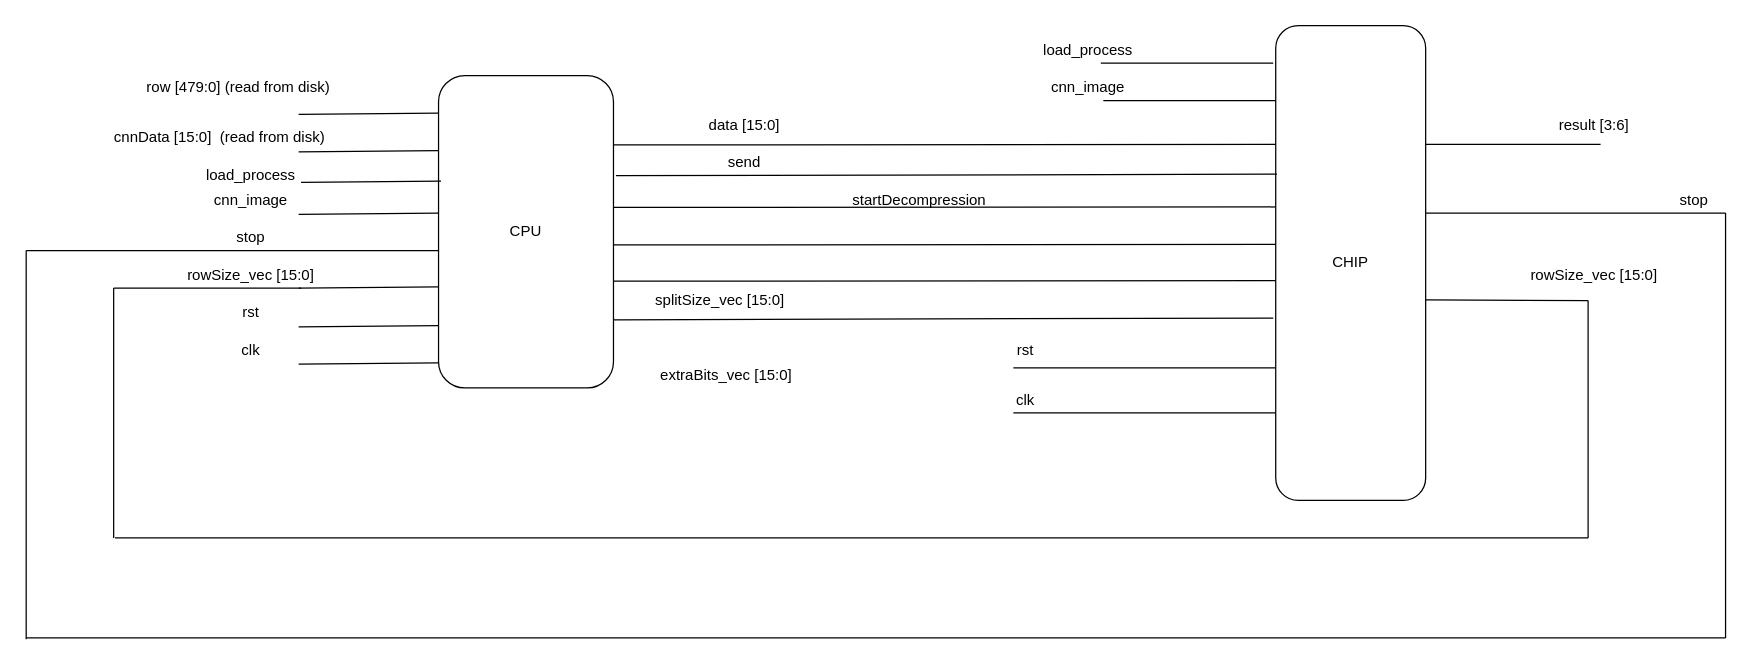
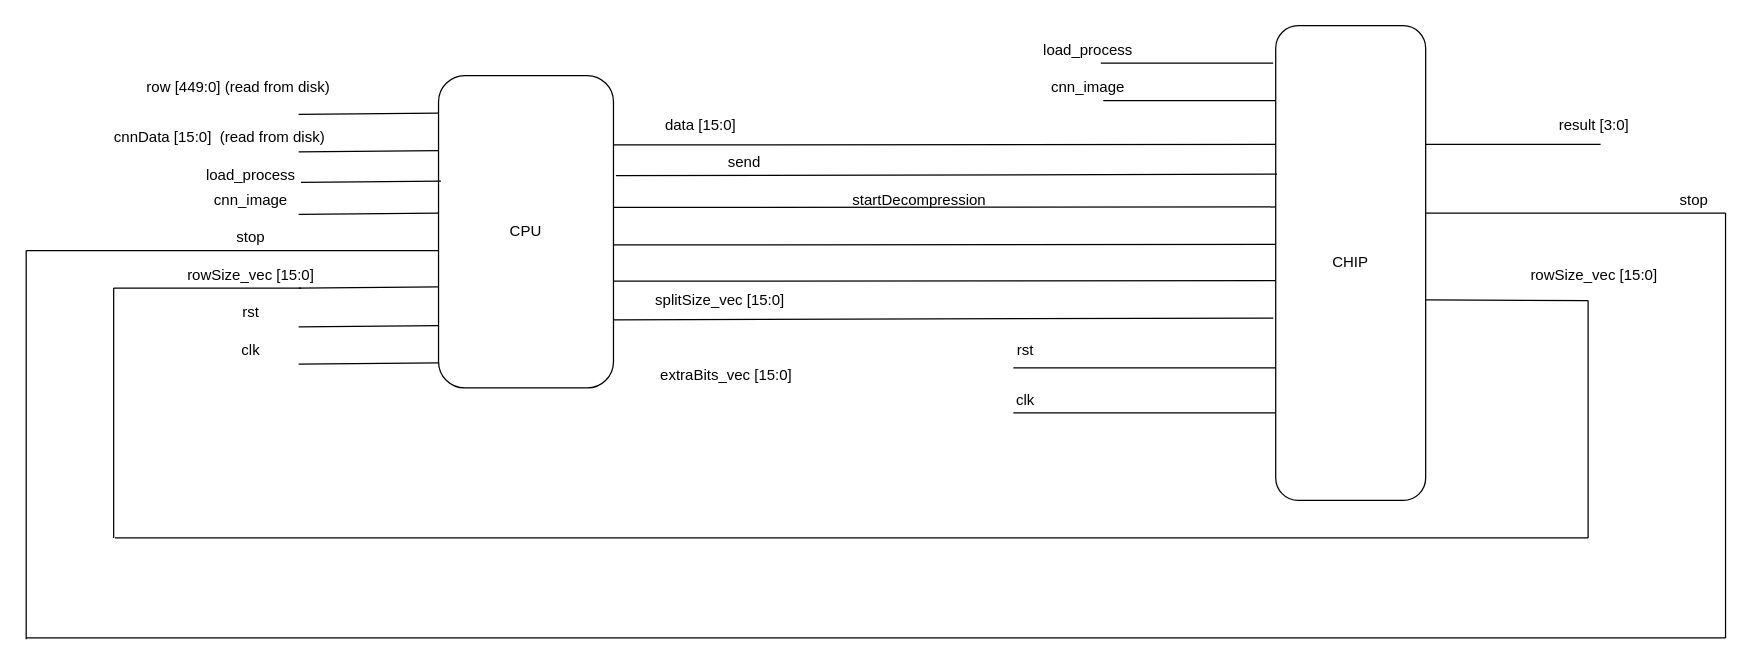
- <mxCell id="17" value="row [479:0] (read from disk)" style="text;html=1;strokeColor=none;fillColor=none;align=center;verticalAlign=middle;whiteSpace=wrap;rounded=0;" vertex="1" parent="1"><mxGeometry x="90" y="60" width="200" height="20" as="geometry" /></mxCell>
+ <mxCell id="17" value="row [449:0] (read from disk)" style="text;html=1;strokeColor=none;fillColor=none;align=center;verticalAlign=middle;whiteSpace=wrap;rounded=0;" vertex="1" parent="1"><mxGeometry x="90" y="60" width="200" height="20" as="geometry" /></mxCell>
- <mxCell id="26" value="data [15:0]" style="text;html=1;strokeColor=none;fillColor=none;align=center;verticalAlign=middle;whiteSpace=wrap;rounded=0;" vertex="1" parent="1"><mxGeometry x="560" y="90" width="70" height="20" as="geometry" /></mxCell>
+ <mxCell id="26" value="data [15:0]" style="text;html=1;strokeColor=none;fillColor=none;align=center;verticalAlign=middle;whiteSpace=wrap;rounded=0;" vertex="1" parent="1"><mxGeometry x="525" y="90" width="70" height="20" as="geometry" /></mxCell>
- <mxCell id="40" value="result [3:6]" style="text;html=1;strokeColor=none;fillColor=none;align=center;verticalAlign=middle;whiteSpace=wrap;rounded=0;" vertex="1" parent="1"><mxGeometry x="1240" y="90" width="70" height="20" as="geometry" /></mxCell>
+ <mxCell id="40" value="result [3:0]" style="text;html=1;strokeColor=none;fillColor=none;align=center;verticalAlign=middle;whiteSpace=wrap;rounded=0;" vertex="1" parent="1"><mxGeometry x="1240" y="90" width="70" height="20" as="geometry" /></mxCell>
